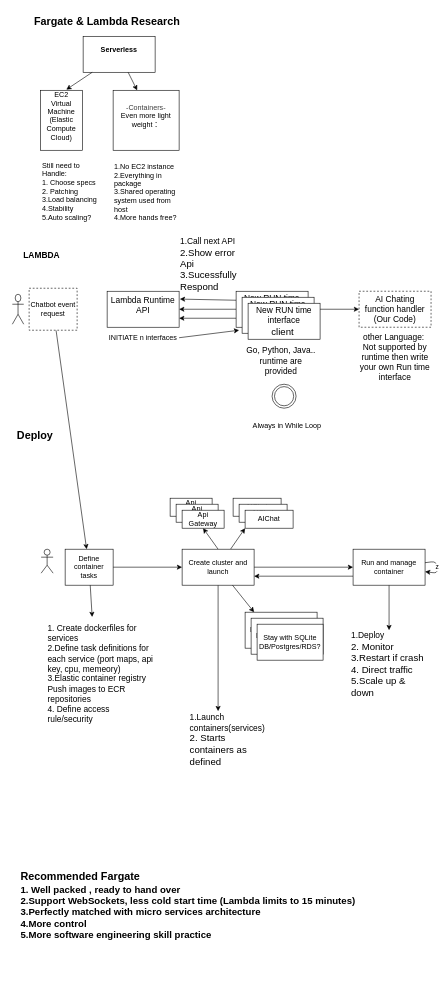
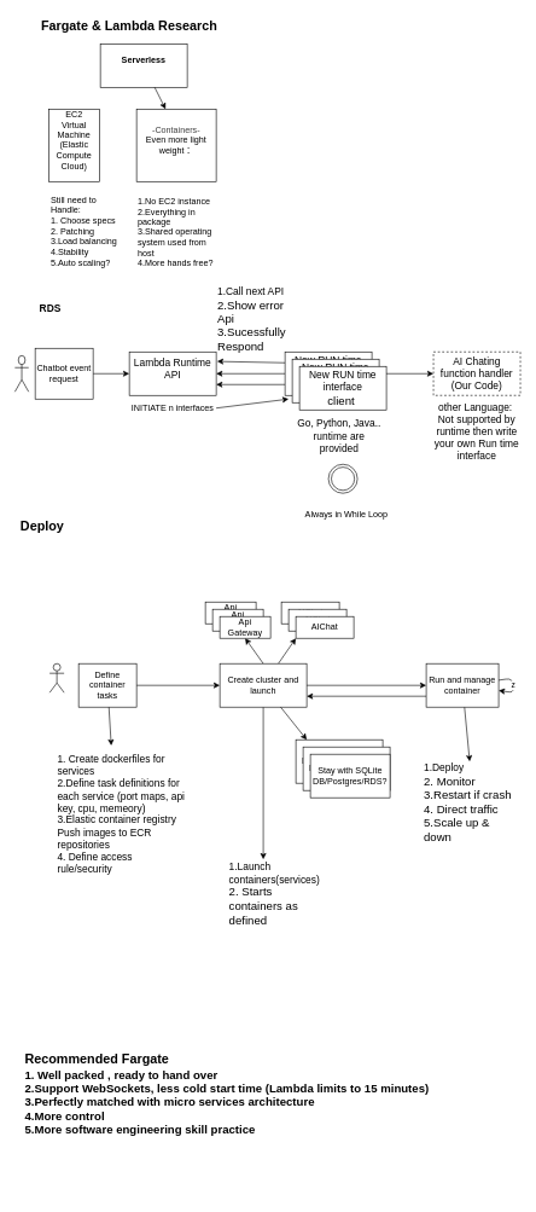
- <mxCell id="5" style="edgeStyle=none;html=1;entryX=0.614;entryY=-0.011;entryDx=0;entryDy=0;entryPerimeter=0;" edge="1" parent="1" source="4" target="2"><mxGeometry relative="1" as="geometry" /></mxCell>
- <mxCell id="10" value="&lt;font style=&quot;font-size: 14px;&quot;&gt;&lt;b&gt;LAMBDA&lt;/b&gt;&lt;/font&gt;" style="text;strokeColor=none;align=center;fillColor=none;html=1;verticalAlign=middle;whiteSpace=wrap;rounded=0;" vertex="1" parent="1"><mxGeometry x="39" y="410" width="60" height="30" as="geometry" /></mxCell>
+ <mxCell id="10" value="&lt;font style=&quot;font-size: 14px;&quot;&gt;&lt;b&gt;RDS&lt;/b&gt;&lt;/font&gt;" style="text;strokeColor=none;align=center;fillColor=none;html=1;verticalAlign=middle;whiteSpace=wrap;rounded=0;" vertex="1" parent="1"><mxGeometry x="39" y="410" width="60" height="30" as="geometry" /></mxCell>
- <mxCell id="12" value="Chatbot event request" style="whiteSpace=wrap;html=1;dashed=1;" vertex="1" parent="1"><mxGeometry x="48" y="480" width="80" height="70" as="geometry" /></mxCell>
+ <mxCell id="12" value="Chatbot event request" style="whiteSpace=wrap;html=1;" vertex="1" parent="1"><mxGeometry x="48" y="480" width="80" height="70" as="geometry" /></mxCell>
- <mxCell id="11" value="" style="edgeStyle=none;html=1;" edge="1" parent="1" source="12" target="33"><mxGeometry relative="1" as="geometry" /></mxCell>
+ <mxCell id="11" value="" style="edgeStyle=none;html=1;" edge="1" parent="1" source="12" target="13"><mxGeometry relative="1" as="geometry" /></mxCell>
- <mxCell id="41" value="Run and manage container" style="whiteSpace=wrap;html=1;" vertex="1" parent="1"><mxGeometry x="588" y="915" width="120" height="60" as="geometry" /></mxCell>
+ <mxCell id="41" value="Run and manage container" style="whiteSpace=wrap;html=1;" vertex="1" parent="1"><mxGeometry x="588" y="915" width="100" height="60" as="geometry" /></mxCell>
